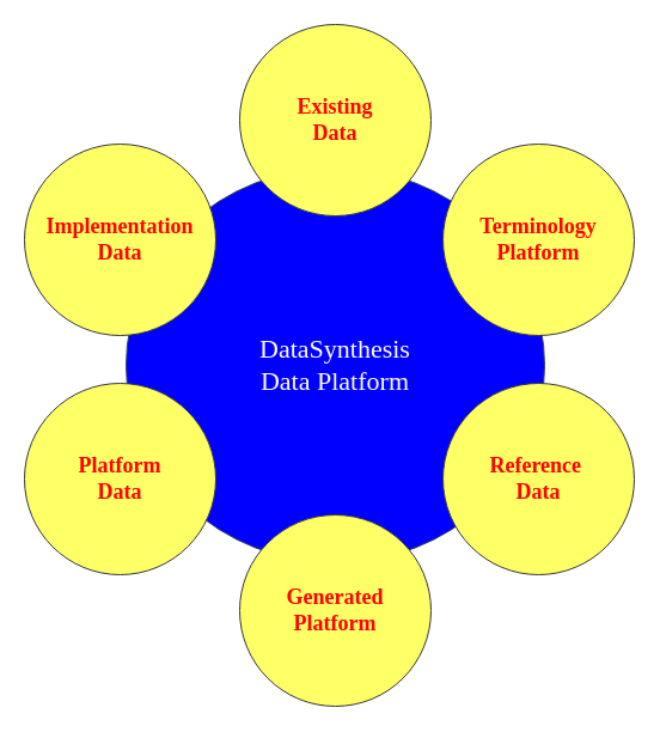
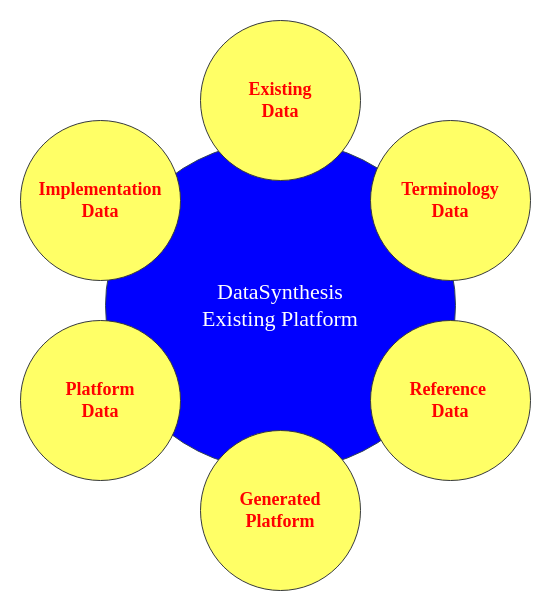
- <mxCell id="7" value="Terminology&lt;br&gt;Platform" style="ellipse;whiteSpace=wrap;html=1;rounded=0;shadow=0;dashed=0;comic=0;fontFamily=Red Hat Display;fontSize=18;fillColor=#FFFF66;strokeColor=#36393d;fontColor=#FF0000;fontSource=https%3A%2F%2Ffonts.googleapis.com%2Fcss%3Ffamily%3DRed%2BHat%2BDisplay;fontStyle=1" parent="1" vertex="1"><mxGeometry x="370" y="120" width="160" height="160" as="geometry" /></mxCell>
+ <mxCell id="7" value="Terminology&lt;br&gt;Data" style="ellipse;whiteSpace=wrap;html=1;rounded=0;shadow=0;dashed=0;comic=0;fontFamily=Red Hat Display;fontSize=18;fillColor=#FFFF66;strokeColor=#36393d;fontColor=#FF0000;fontSource=https%3A%2F%2Ffonts.googleapis.com%2Fcss%3Ffamily%3DRed%2BHat%2BDisplay;fontStyle=1" parent="1" vertex="1"><mxGeometry x="370" y="120" width="160" height="160" as="geometry" /></mxCell>
- <mxCell id="2" value="DataSynthesis&lt;br&gt;Data Platform" style="ellipse;whiteSpace=wrap;html=1;rounded=0;shadow=0;dashed=0;comic=0;fontFamily=Verdana;fontSize=22;fontColor=#ffffff;fillColor=#0000FF;strokeColor=#314354;" parent="1" vertex="1"><mxGeometry x="105" y="140" width="350" height="330" as="geometry" /></mxCell>
+ <mxCell id="2" value="DataSynthesis&lt;br&gt;Existing Platform" style="ellipse;whiteSpace=wrap;html=1;rounded=0;shadow=0;dashed=0;comic=0;fontFamily=Verdana;fontSize=22;fontColor=#ffffff;fillColor=#0000FF;strokeColor=#314354;" parent="1" vertex="1"><mxGeometry x="105" y="140" width="350" height="330" as="geometry" /></mxCell>
